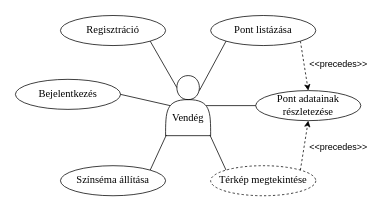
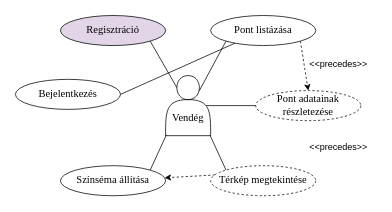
- <mxCell id="10" value="Regisztráció" style="ellipse;whiteSpace=wrap;html=1;fontFamily=Garamond;fontSize=14;" vertex="1" parent="1"><mxGeometry x="80" y="20" width="140" height="40" as="geometry" /></mxCell>
+ <mxCell id="10" value="Regisztráció" style="ellipse;whiteSpace=wrap;html=1;fontFamily=Garamond;fontSize=14;fillColor=#e1d5e7;" vertex="1" parent="1"><mxGeometry x="80" y="20" width="140" height="40" as="geometry" /></mxCell>
- <mxCell id="13" style="rounded=0;orthogonalLoop=1;jettySize=auto;html=1;exitX=1;exitY=0.5;exitDx=0;exitDy=0;entryX=0.1;entryY=0.5;entryDx=0;entryDy=0;entryPerimeter=0;endArrow=none;endFill=0;fontFamily=Garamond;fontSize=14;" edge="1" parent="1" source="9" target="2"><mxGeometry relative="1" as="geometry" /></mxCell>
+ <mxCell id="13" style="rounded=0;orthogonalLoop=1;jettySize=auto;html=1;exitX=1;exitY=0.5;exitDx=0;exitDy=0;endArrow=none;endFill=0;fontFamily=Garamond;fontSize=14;" edge="1" parent="1" source="9" target="4"><mxGeometry relative="1" as="geometry" /></mxCell>
- <mxCell id="5" value="Pont adatainak részletezése" style="ellipse;whiteSpace=wrap;html=1;fontFamily=Garamond;fontSize=14;" vertex="1" parent="1"><mxGeometry x="340" y="120" width="140" height="40" as="geometry" /></mxCell>
+ <mxCell id="5" value="Pont adatainak részletezése" style="ellipse;whiteSpace=wrap;html=1;fontFamily=Garamond;fontSize=14;dashed=1;" vertex="1" parent="1"><mxGeometry x="340" y="120" width="140" height="40" as="geometry" /></mxCell>
- <mxCell id="6" style="rounded=0;orthogonalLoop=1;jettySize=auto;html=1;exitX=1;exitY=0;exitDx=0;exitDy=0;entryX=0.5;entryY=1;entryDx=0;entryDy=0;endArrow=classic;endFill=1;dashed=1;" edge="1" parent="1" source="7" target="5"><mxGeometry relative="1" as="geometry" /></mxCell>
+ <mxCell id="6" style="rounded=0;orthogonalLoop=1;jettySize=auto;html=1;exitX=1;exitY=0;exitDx=0;exitDy=0;endArrow=classic;endFill=1;dashed=1;" edge="1" parent="1" source="7" target="8"><mxGeometry relative="1" as="geometry" /></mxCell>
